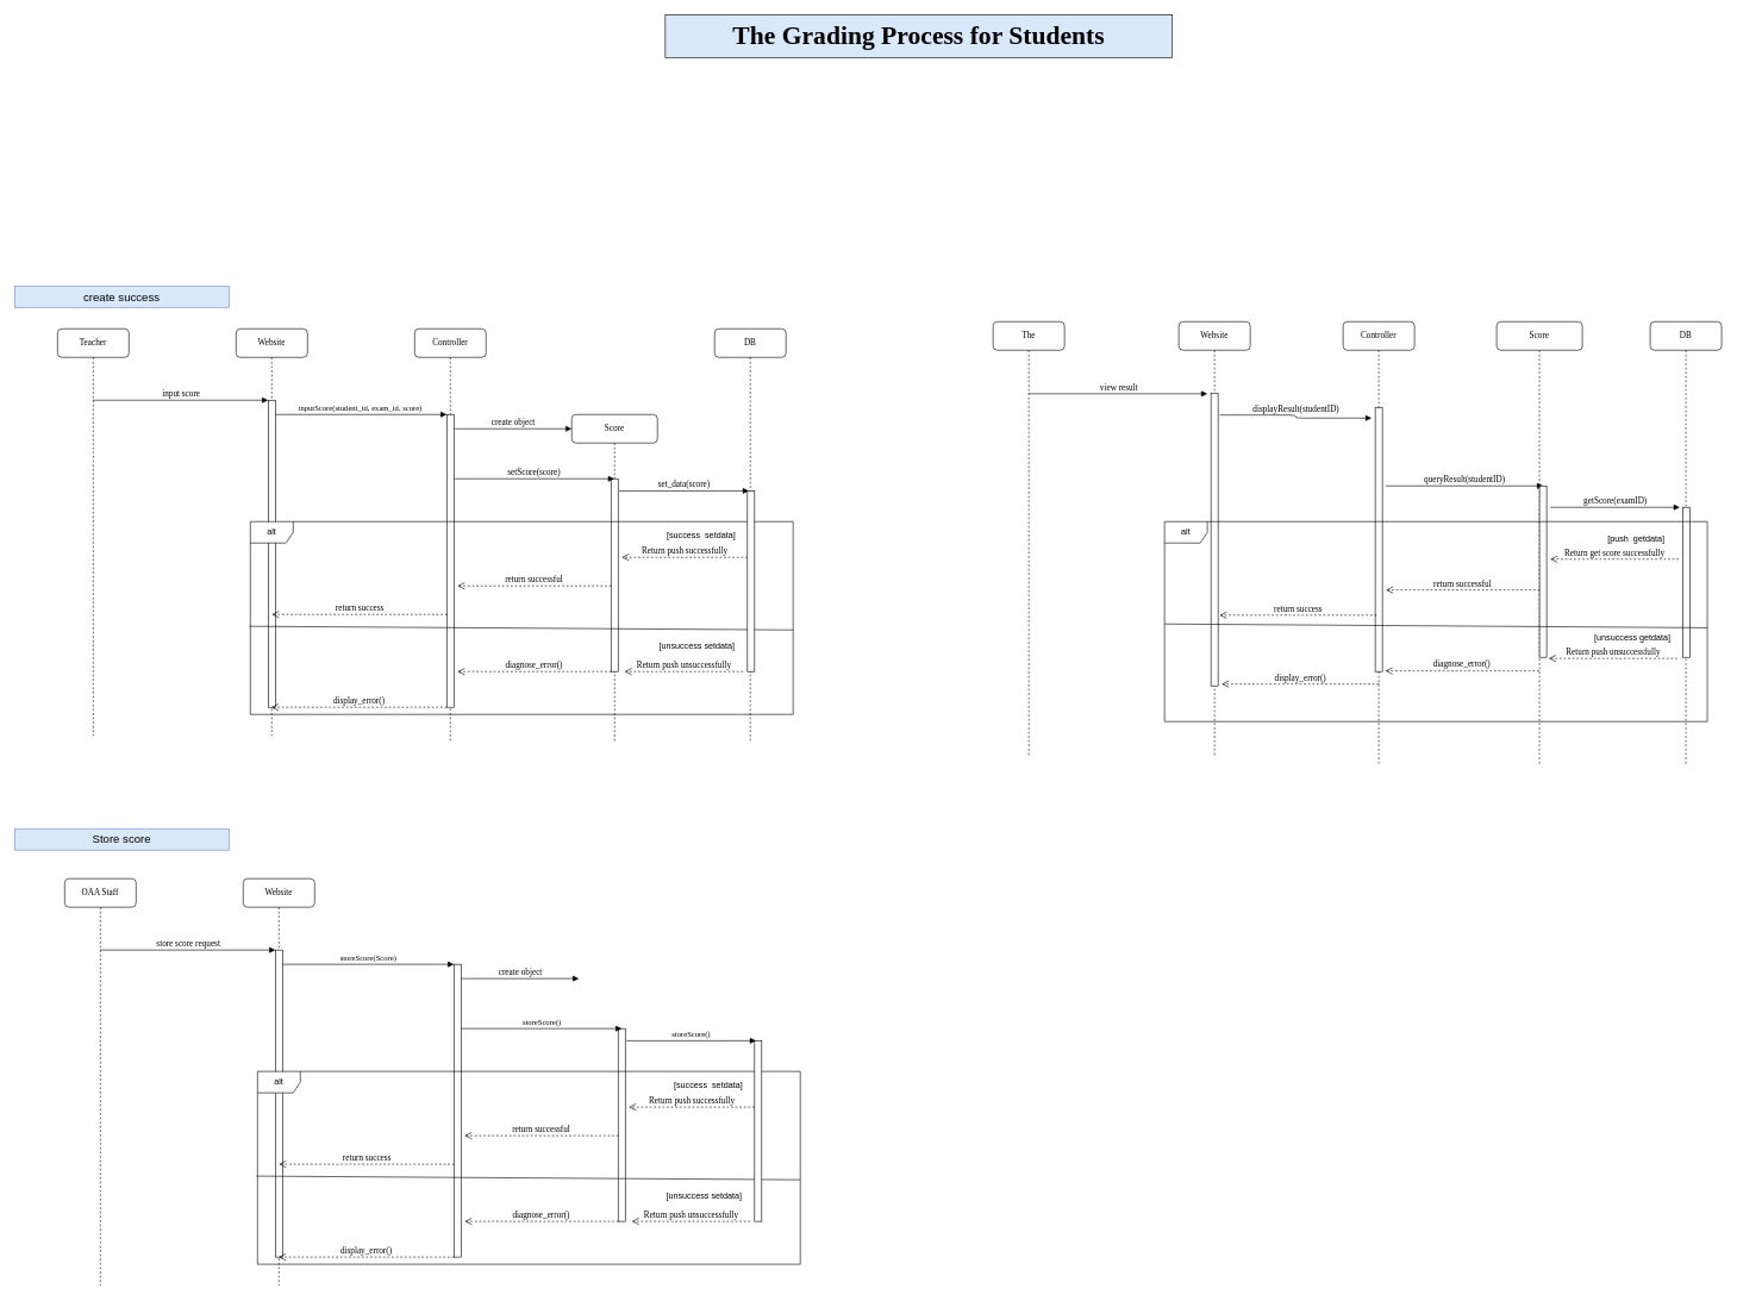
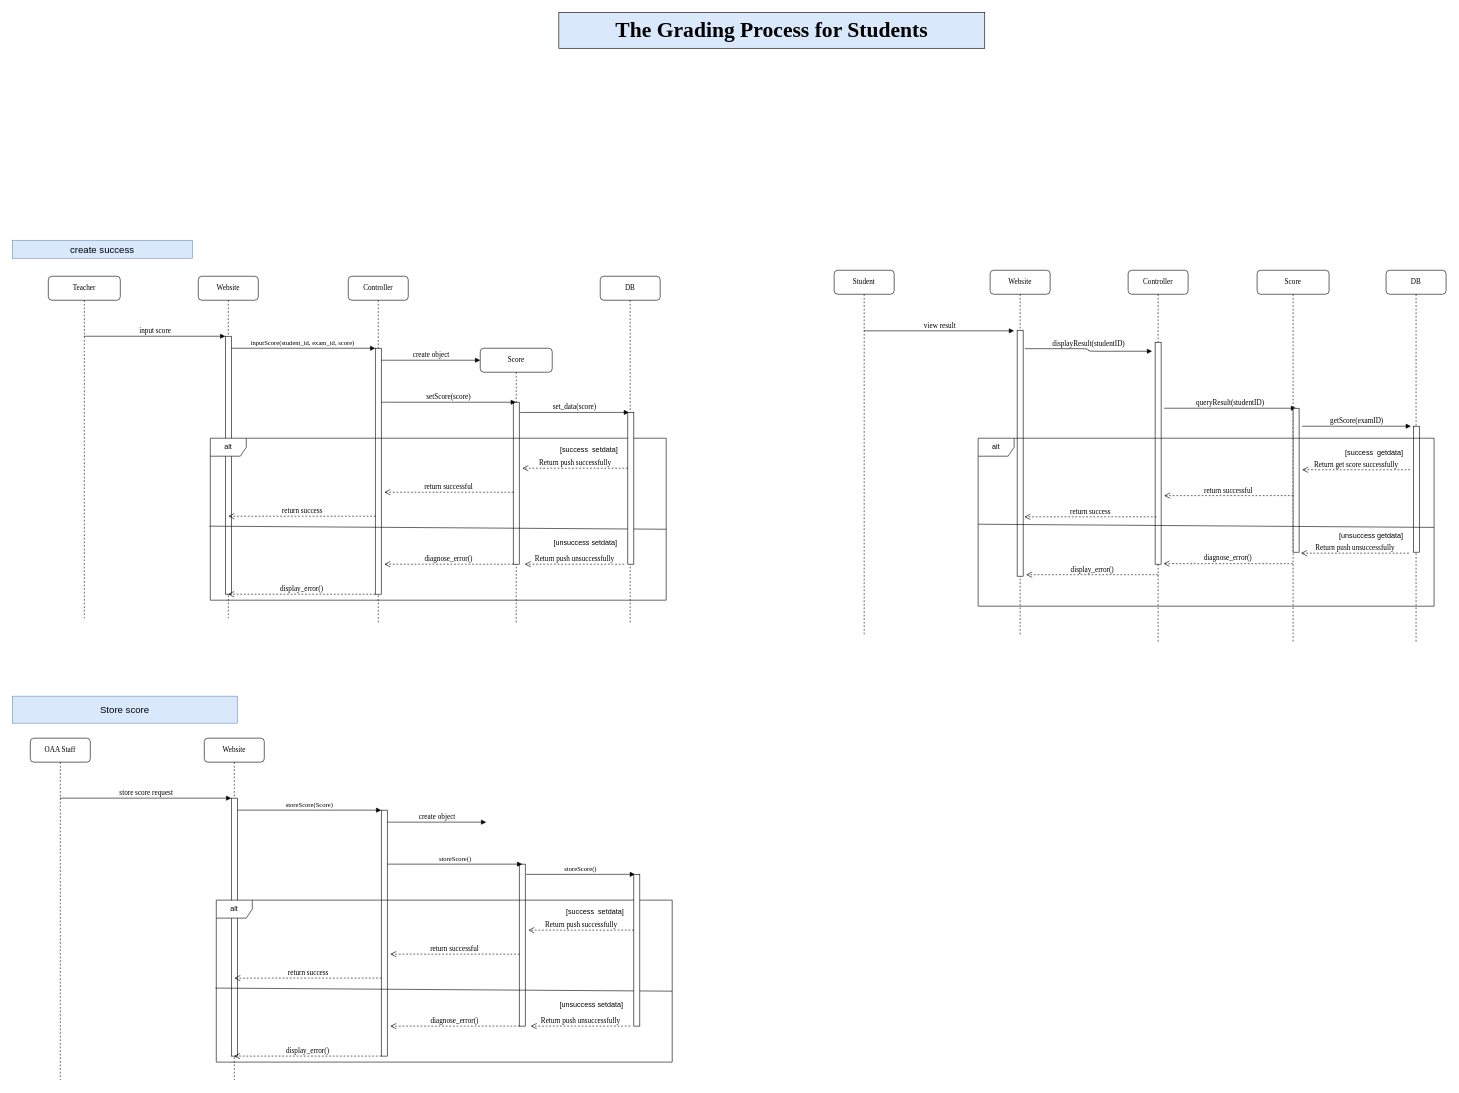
- <mxCell id="29" value="The" style="shape=umlLifeline;perimeter=lifelinePerimeter;whiteSpace=wrap;html=1;container=1;collapsible=0;recursiveResize=0;outlineConnect=0;rounded=1;shadow=0;comic=0;labelBackgroundColor=none;strokeWidth=1;fontFamily=Verdana;fontSize=12;align=center;" vertex="1" parent="1"><mxGeometry x="1390" y="450" width="100" height="610" as="geometry" /></mxCell>
+ <mxCell id="29" value="Student" style="shape=umlLifeline;perimeter=lifelinePerimeter;whiteSpace=wrap;html=1;container=1;collapsible=0;recursiveResize=0;outlineConnect=0;rounded=1;shadow=0;comic=0;labelBackgroundColor=none;strokeWidth=1;fontFamily=Verdana;fontSize=12;align=center;" vertex="1" parent="1"><mxGeometry x="1390" y="450" width="100" height="610" as="geometry" /></mxCell>
- <mxCell id="20" value="Teacher" style="shape=umlLifeline;perimeter=lifelinePerimeter;whiteSpace=wrap;html=1;container=1;collapsible=0;recursiveResize=0;outlineConnect=0;rounded=1;shadow=0;comic=0;labelBackgroundColor=none;strokeWidth=1;fontFamily=Verdana;fontSize=12;align=center;" vertex="1" parent="1"><mxGeometry x="80" y="460" width="100" height="570" as="geometry" /></mxCell>
+ <mxCell id="20" value="Teacher" style="shape=umlLifeline;perimeter=lifelinePerimeter;whiteSpace=wrap;html=1;container=1;collapsible=0;recursiveResize=0;outlineConnect=0;rounded=1;shadow=0;comic=0;labelBackgroundColor=none;strokeWidth=1;fontFamily=Verdana;fontSize=12;align=center;" vertex="1" parent="1"><mxGeometry x="80" y="460" width="120" height="570" as="geometry" /></mxCell>
- <mxCell id="46" value="[push&amp;nbsp; getdata]" style="text;html=1;align=center;verticalAlign=middle;resizable=0;points=[];autosize=1;strokeColor=none;fillColor=none;" vertex="1" parent="40"><mxGeometry x="599.995" y="10.37" width="120" height="30" as="geometry" /></mxCell>
+ <mxCell id="46" value="[success&amp;nbsp; getdata]" style="text;html=1;align=center;verticalAlign=middle;resizable=0;points=[];autosize=1;strokeColor=none;fillColor=none;" vertex="1" parent="40"><mxGeometry x="599.995" y="10.37" width="120" height="30" as="geometry" /></mxCell>
- <mxCell id="52" value="&lt;span style=&quot;font-size: 16px;&quot;&gt;Store score&lt;/span&gt;" style="text;html=1;align=center;verticalAlign=middle;whiteSpace=wrap;rounded=0;fillColor=#dae8fc;strokeColor=#6c8ebf;" vertex="1" parent="1"><mxGeometry x="20" y="1160" width="300" height="30" as="geometry" /></mxCell>
+ <mxCell id="52" value="&lt;span style=&quot;font-size: 16px;&quot;&gt;Store score&lt;/span&gt;" style="text;html=1;align=center;verticalAlign=middle;whiteSpace=wrap;rounded=0;fillColor=#dae8fc;strokeColor=#6c8ebf;" vertex="1" parent="1"><mxGeometry x="20" y="1160" width="375" height="45" as="geometry" /></mxCell>
- <mxCell id="68" value="OAA Staff" style="shape=umlLifeline;perimeter=lifelinePerimeter;whiteSpace=wrap;html=1;container=1;collapsible=0;recursiveResize=0;outlineConnect=0;rounded=1;shadow=0;comic=0;labelBackgroundColor=none;strokeWidth=1;fontFamily=Verdana;fontSize=12;align=center;" vertex="1" parent="1"><mxGeometry x="90" y="1230" width="100" height="570" as="geometry" /></mxCell>
+ <mxCell id="68" value="OAA Staff" style="shape=umlLifeline;perimeter=lifelinePerimeter;whiteSpace=wrap;html=1;container=1;collapsible=0;recursiveResize=0;outlineConnect=0;rounded=1;shadow=0;comic=0;labelBackgroundColor=none;strokeWidth=1;fontFamily=Verdana;fontSize=12;align=center;" vertex="1" parent="1"><mxGeometry x="50" y="1230" width="100" height="570" as="geometry" /></mxCell>
